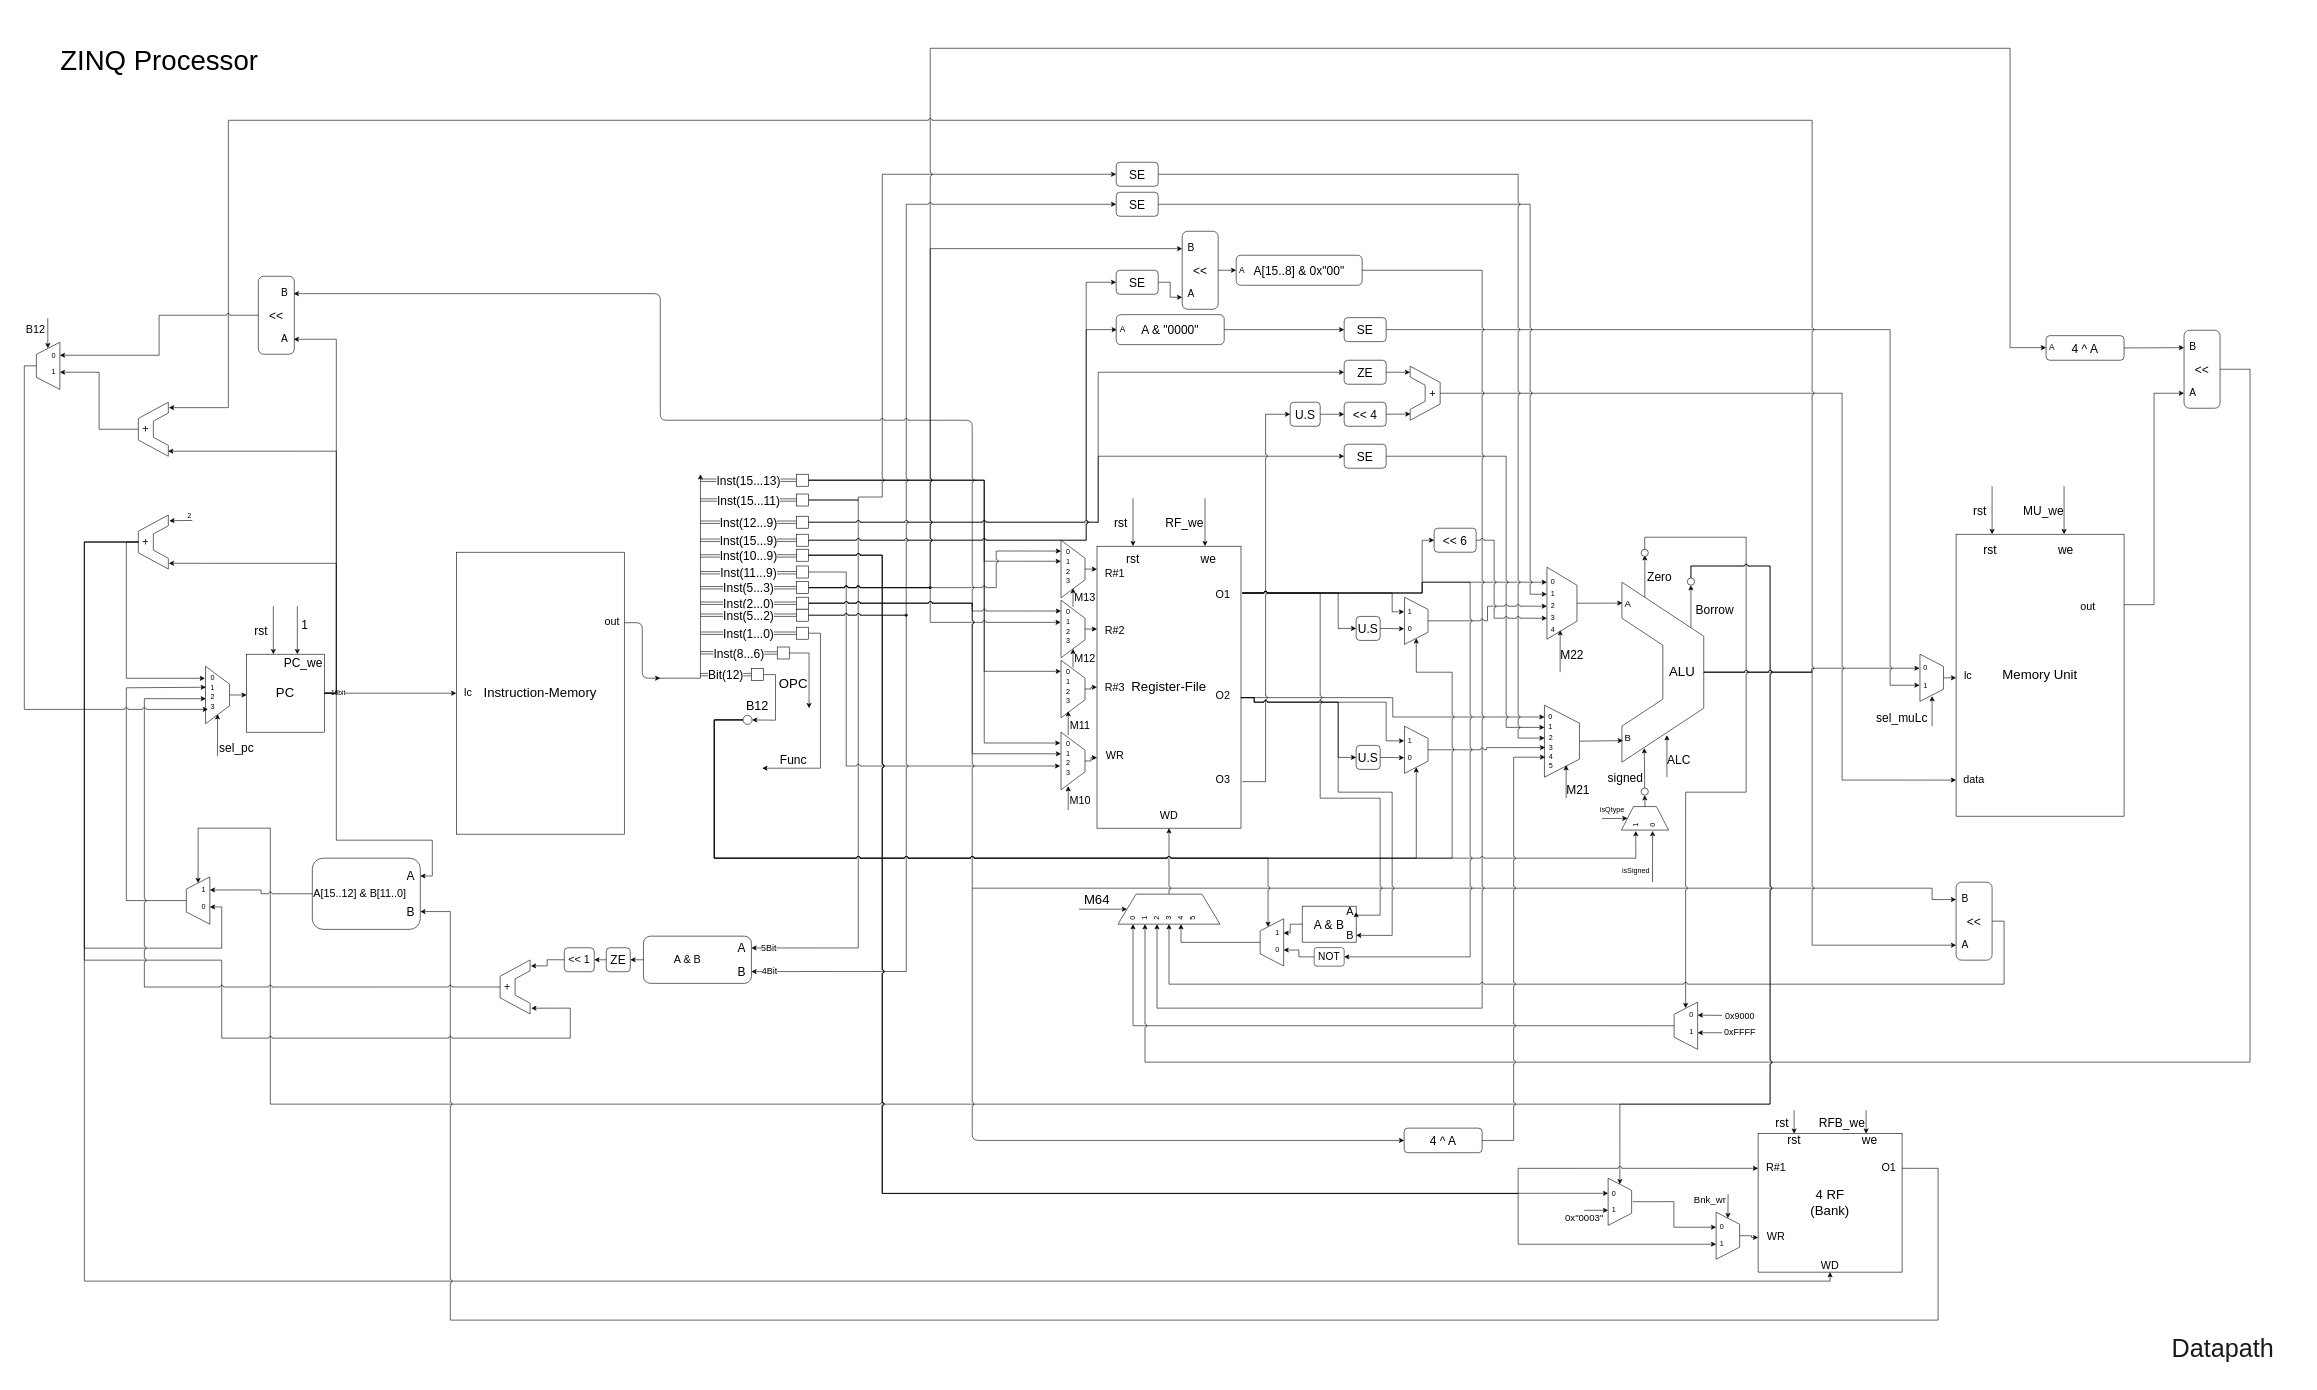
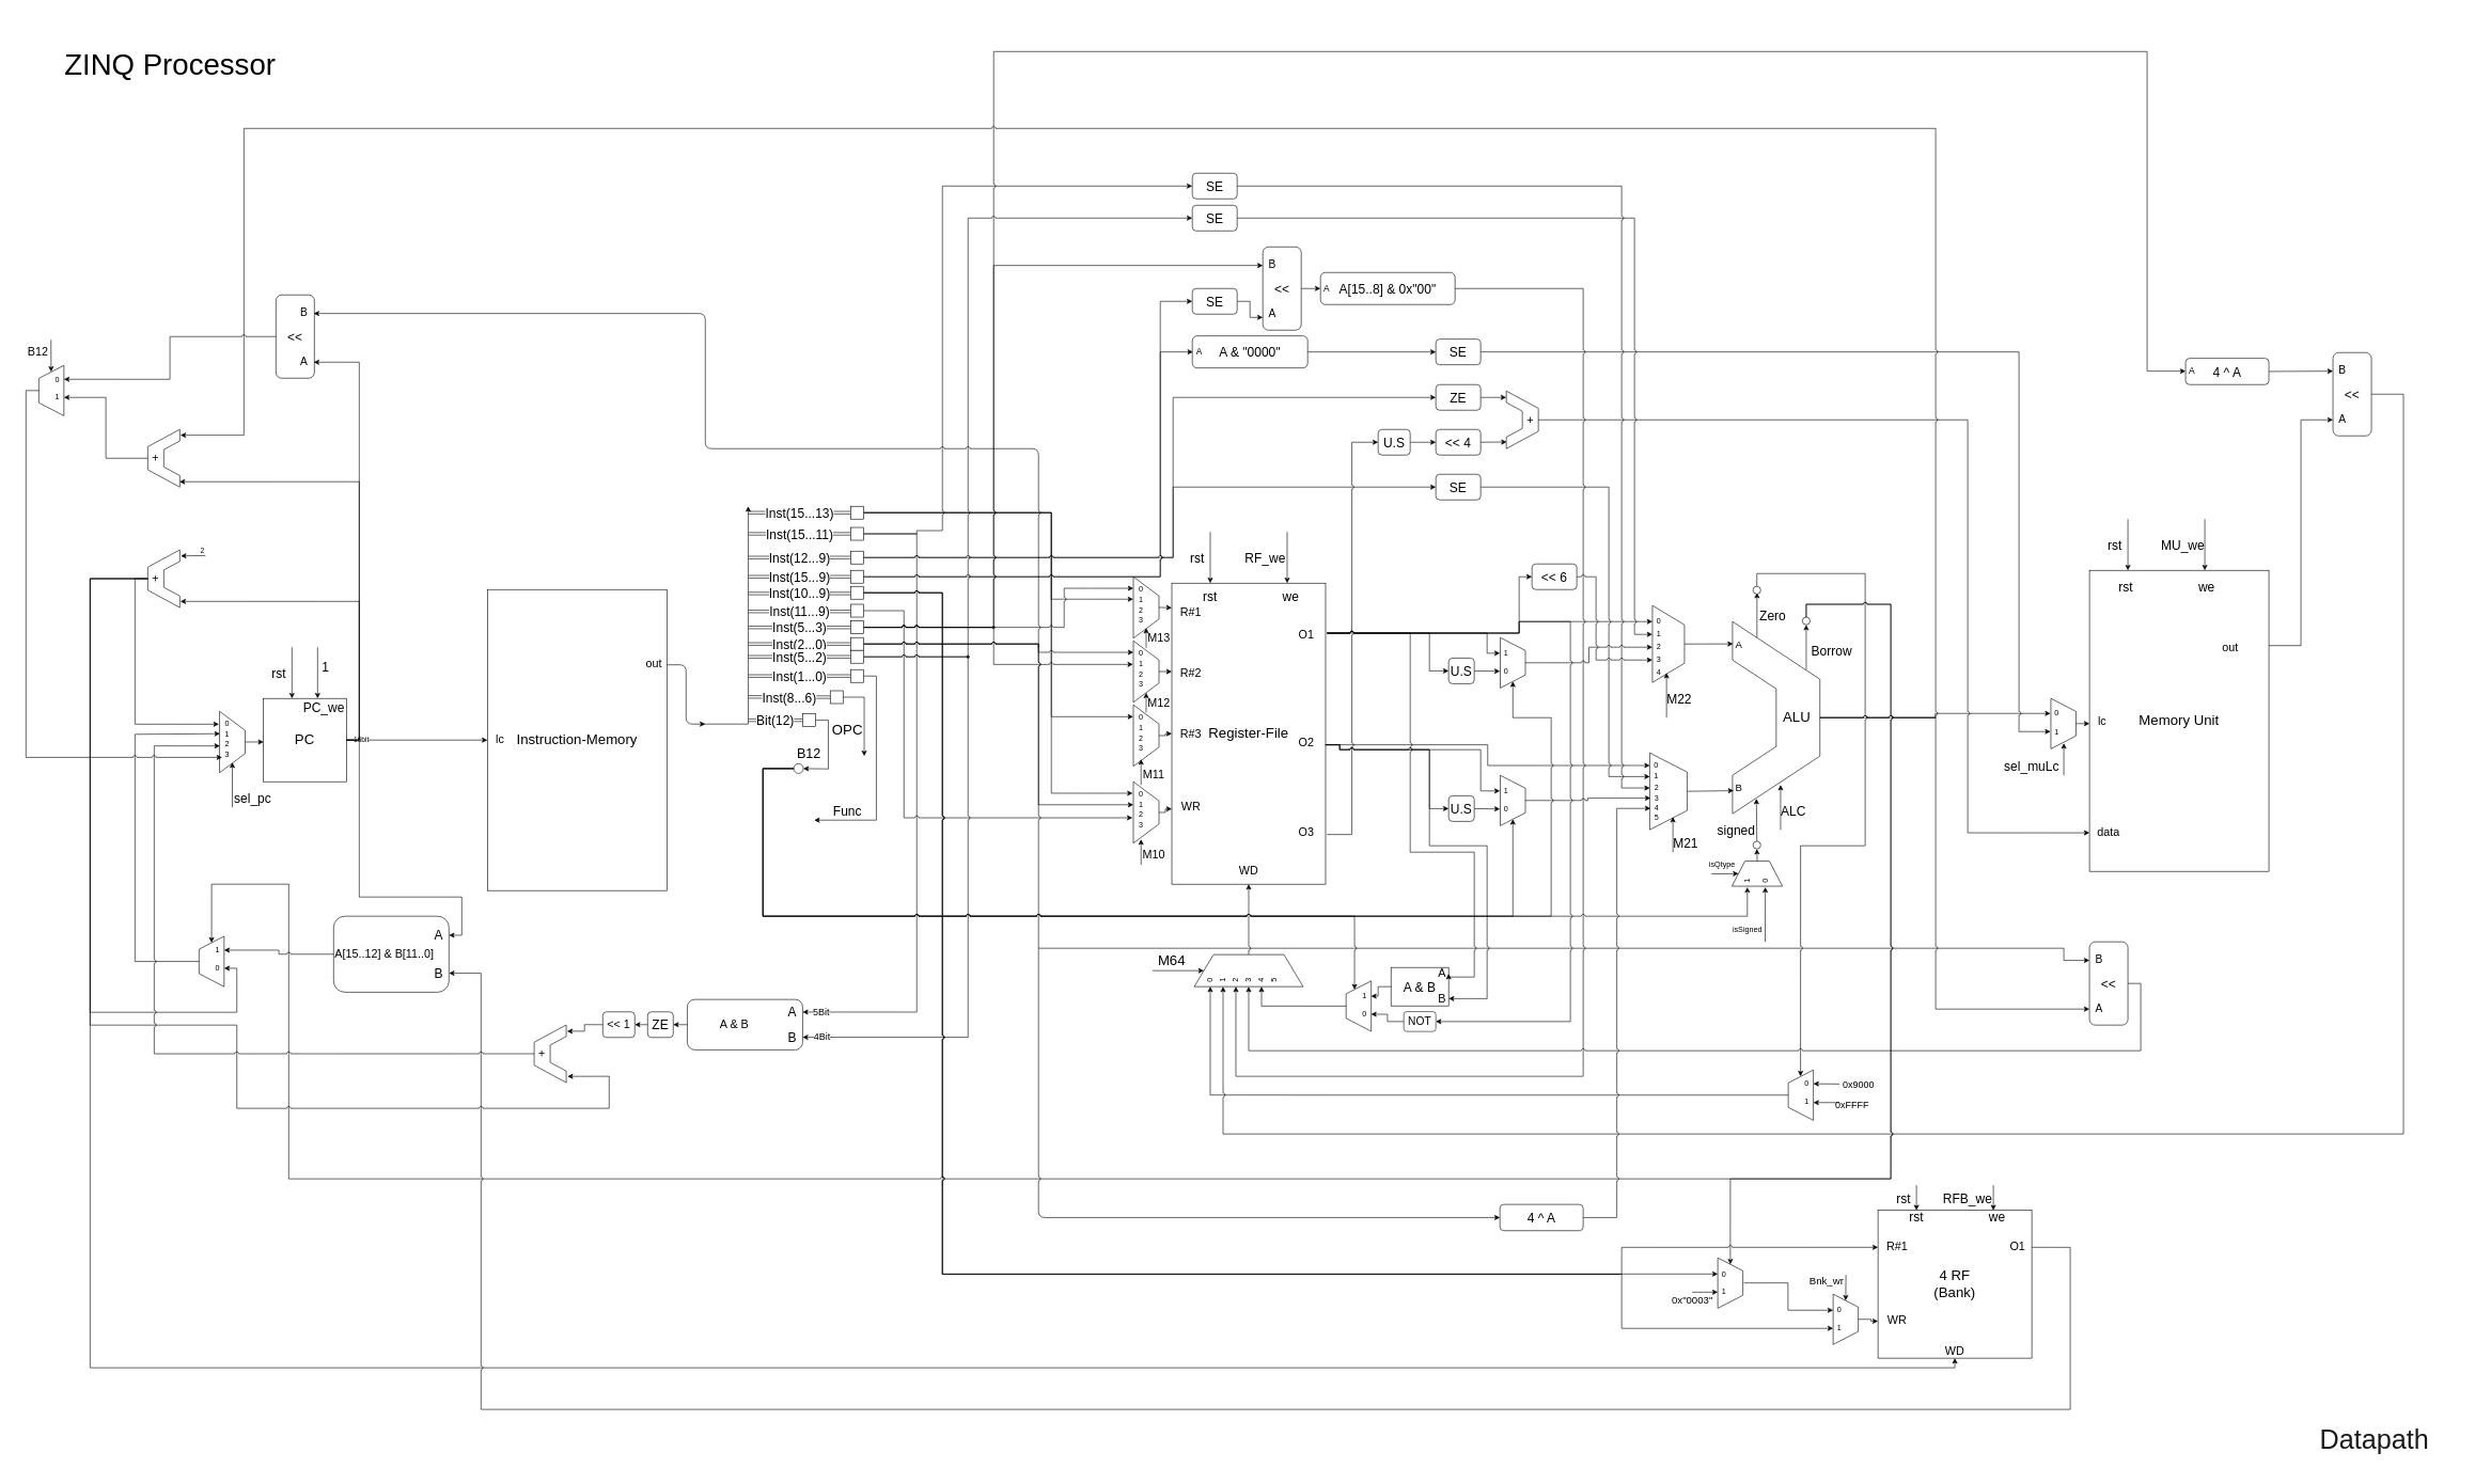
- <mxCell id="206" value="&lt;font style=&quot;font-size: 15px&quot;&gt;0xFFFF&lt;/font&gt;" style="text;html=1;strokeColor=none;fillColor=none;align=center;verticalAlign=middle;whiteSpace=wrap;rounded=0;" vertex="1" parent="198"><mxGeometry x="80.005" y="39.005" width="60" height="20" as="geometry" /></mxCell>
+ <mxCell id="206" value="&lt;font style=&quot;font-size: 15px&quot;&gt;0xFFFF&lt;/font&gt;" style="text;html=1;strokeColor=none;fillColor=none;align=center;verticalAlign=middle;whiteSpace=wrap;rounded=0;" vertex="1" parent="198"><mxGeometry x="70.005" y="44.005" width="60" height="20" as="geometry" /></mxCell>
